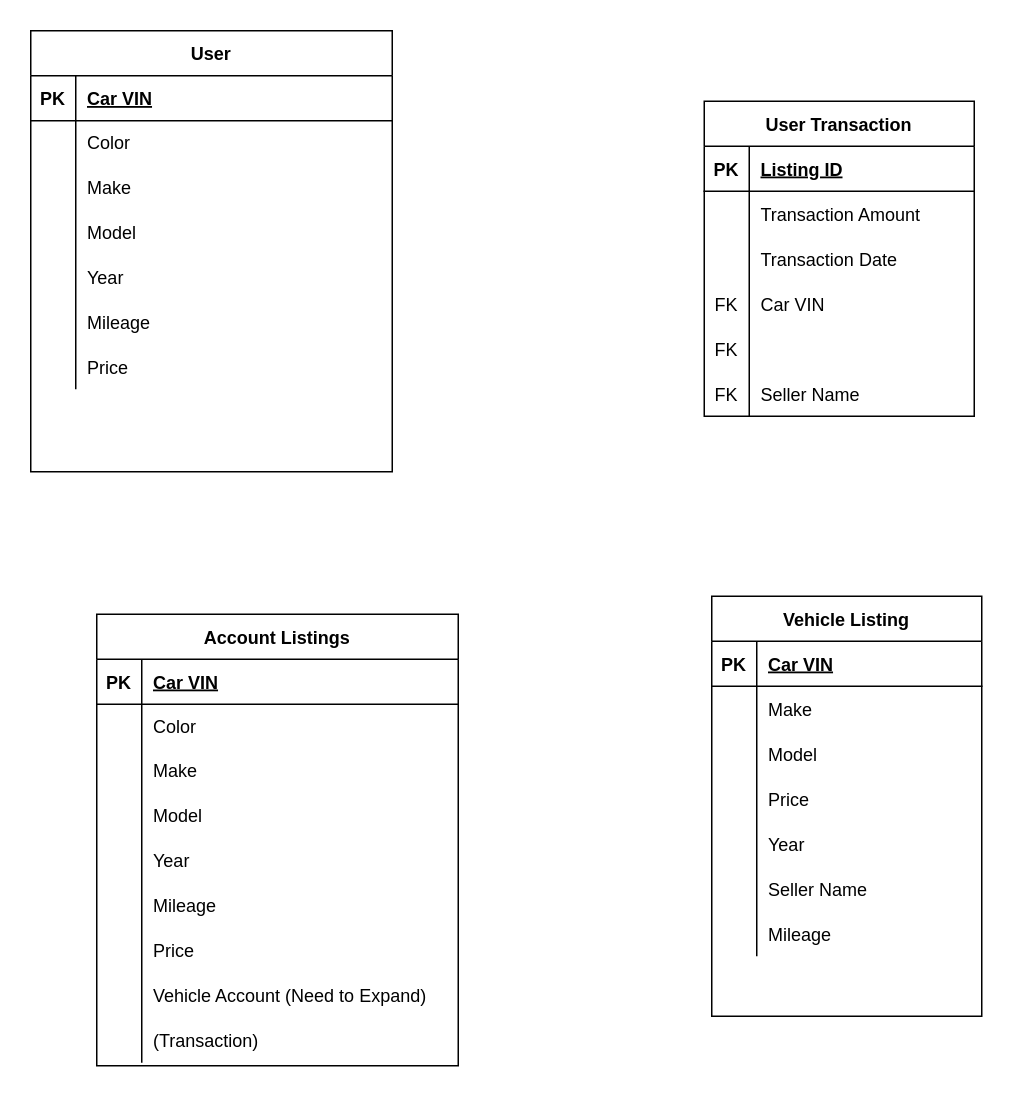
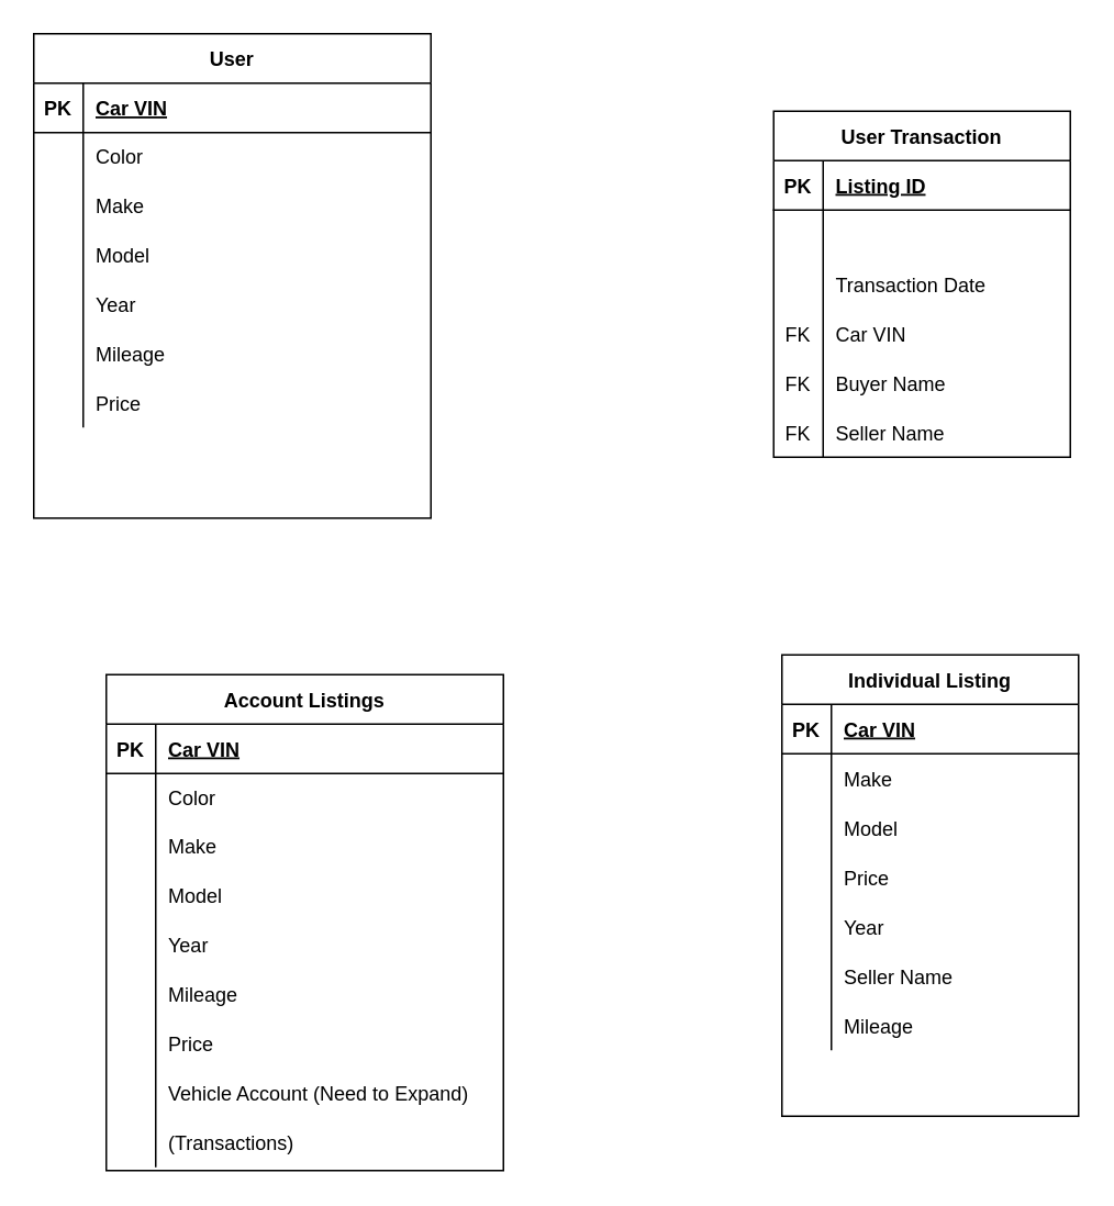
- <mxCell id="32" value="Transaction Amount" style="shape=partialRectangle;connectable=0;fillColor=none;top=0;left=0;bottom=0;right=0;align=left;spacingLeft=6;overflow=hidden;" parent="30" vertex="1"><mxGeometry x="30" width="150" height="30" as="geometry" /></mxCell>
+ <mxCell id="41" value="Buyer Name" style="shape=partialRectangle;connectable=0;fillColor=none;top=0;left=0;bottom=0;right=0;align=left;spacingLeft=6;overflow=hidden;" parent="39" vertex="1"><mxGeometry x="30" width="150" height="30" as="geometry" /></mxCell>
- <mxCell id="73" value="Vehicle Listing" style="shape=table;startSize=30;container=1;collapsible=1;childLayout=tableLayout;fixedRows=1;rowLines=0;fontStyle=1;align=center;resizeLast=1;" parent="1" vertex="1"><mxGeometry x="474" y="397" width="180" height="280" as="geometry" /></mxCell>
+ <mxCell id="73" value="Individual Listing" style="shape=table;startSize=30;container=1;collapsible=1;childLayout=tableLayout;fixedRows=1;rowLines=0;fontStyle=1;align=center;resizeLast=1;" parent="1" vertex="1"><mxGeometry x="474" y="397" width="180" height="280" as="geometry" /></mxCell>
- <mxCell id="72" value="(Transaction)" style="shape=partialRectangle;connectable=0;fillColor=none;top=0;left=0;bottom=0;right=0;align=left;spacingLeft=6;overflow=hidden;" parent="70" vertex="1"><mxGeometry x="30" width="211" height="30" as="geometry"><mxRectangle width="286" height="30" as="alternateBounds" /></mxGeometry></mxCell>
+ <mxCell id="72" value="(Transactions)" style="shape=partialRectangle;connectable=0;fillColor=none;top=0;left=0;bottom=0;right=0;align=left;spacingLeft=6;overflow=hidden;" parent="70" vertex="1"><mxGeometry x="30" width="211" height="30" as="geometry"><mxRectangle width="286" height="30" as="alternateBounds" /></mxGeometry></mxCell>
